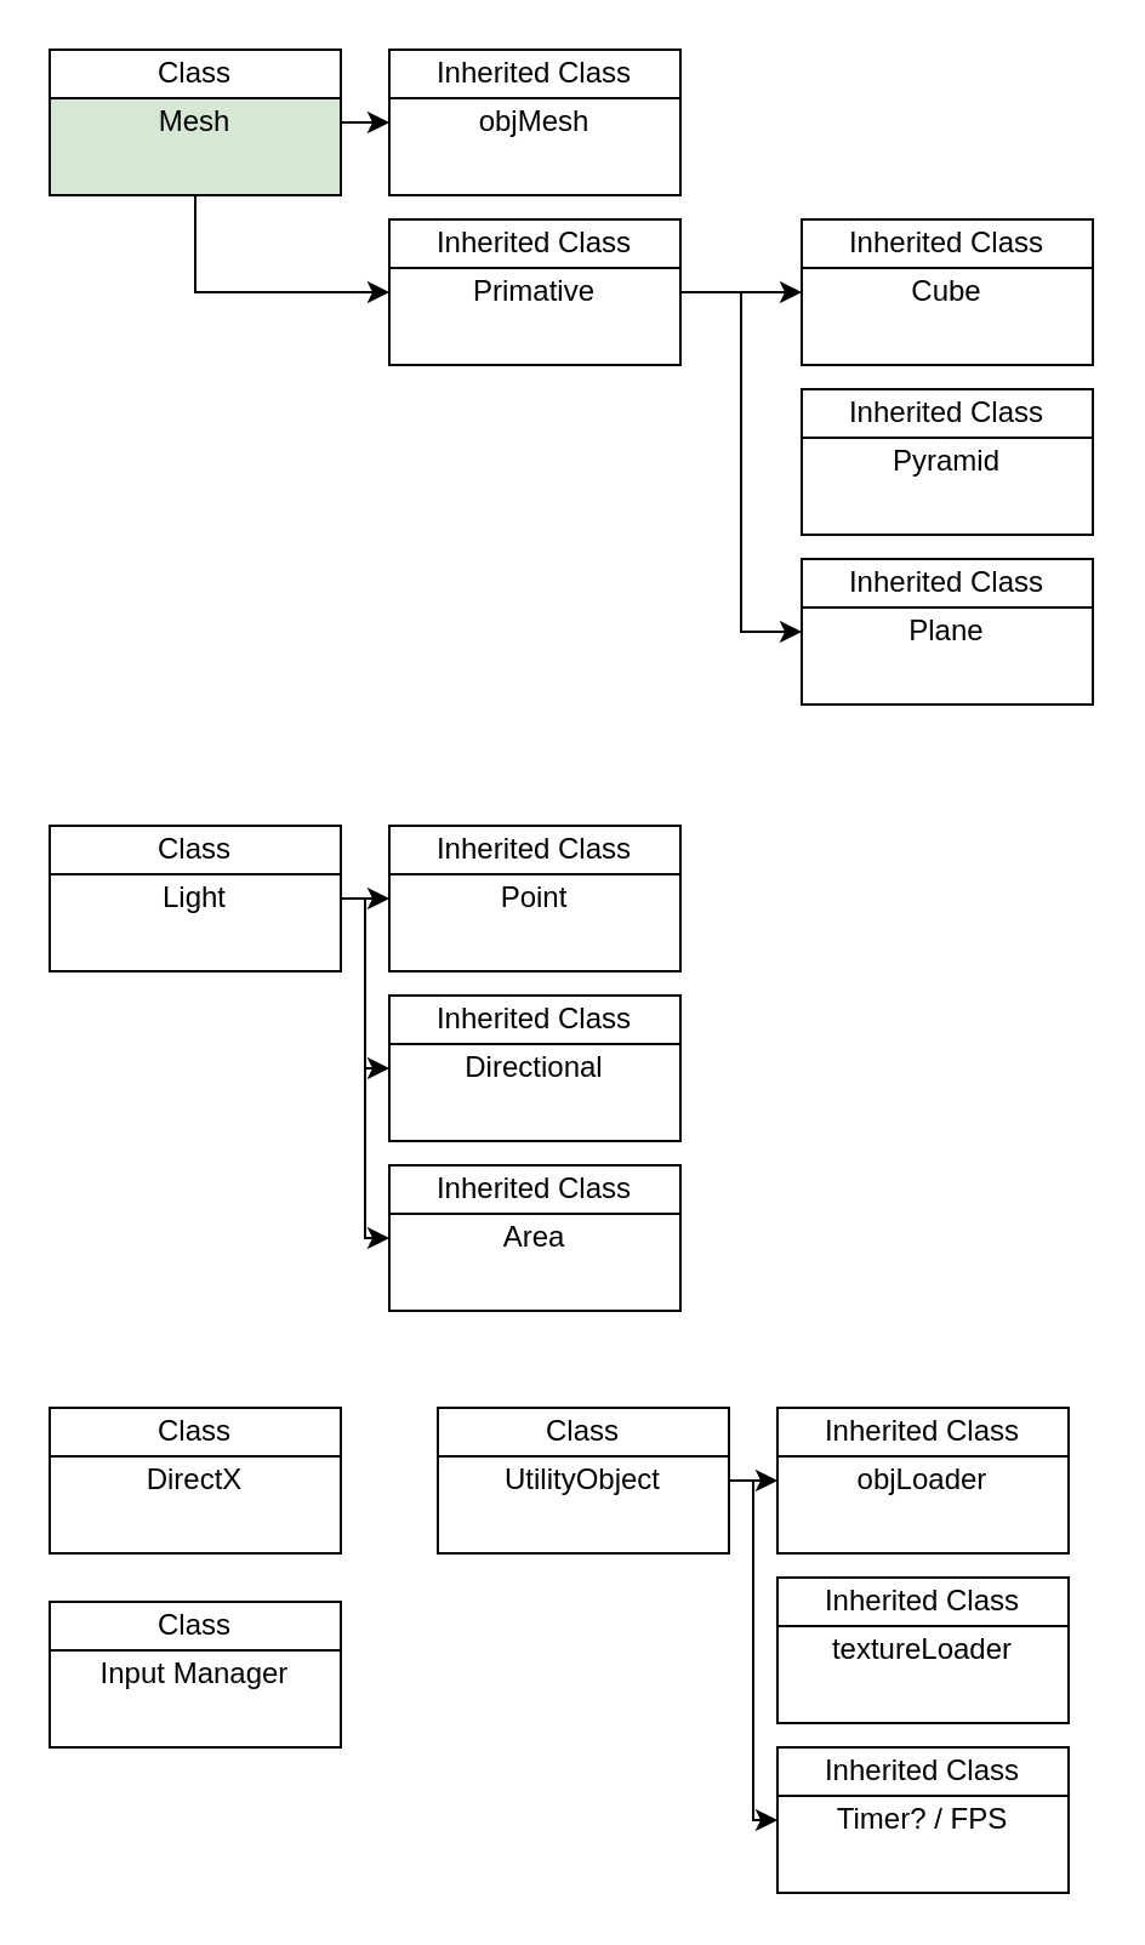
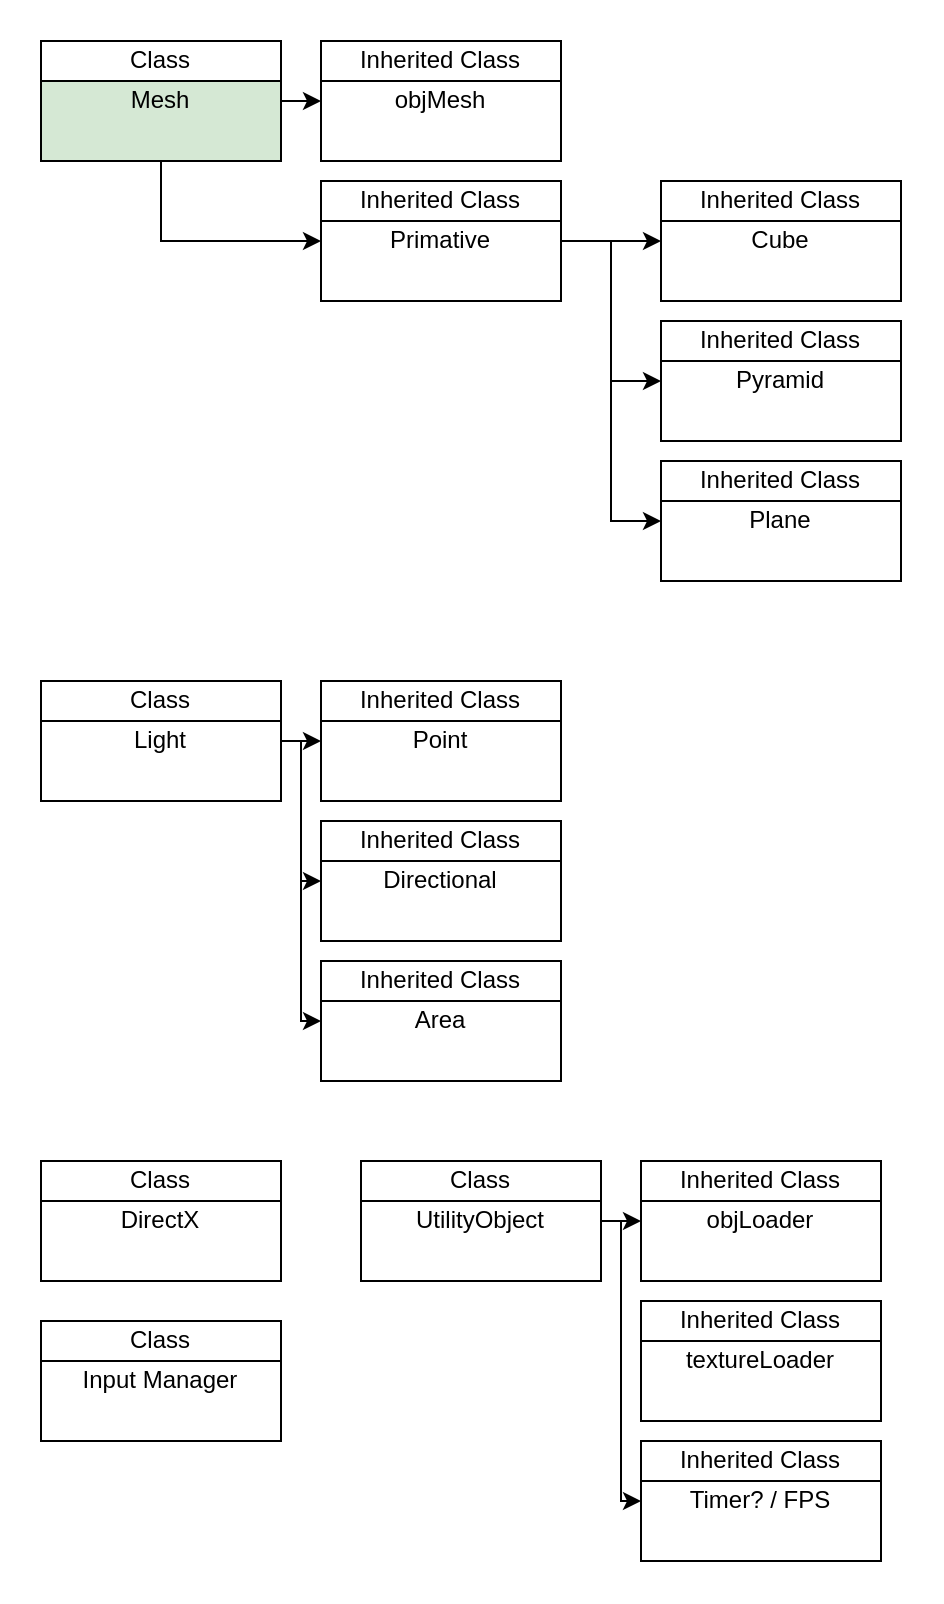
+ <mxCell id="23" style="edgeStyle=orthogonalEdgeStyle;rounded=0;orthogonalLoop=1;jettySize=auto;html=1;exitX=1;exitY=0.5;exitDx=0;exitDy=0;entryX=0;entryY=0.5;entryDx=0;entryDy=0;" edge="1" parent="1" source="10" target="17"><mxGeometry relative="1" as="geometry" /></mxCell>
